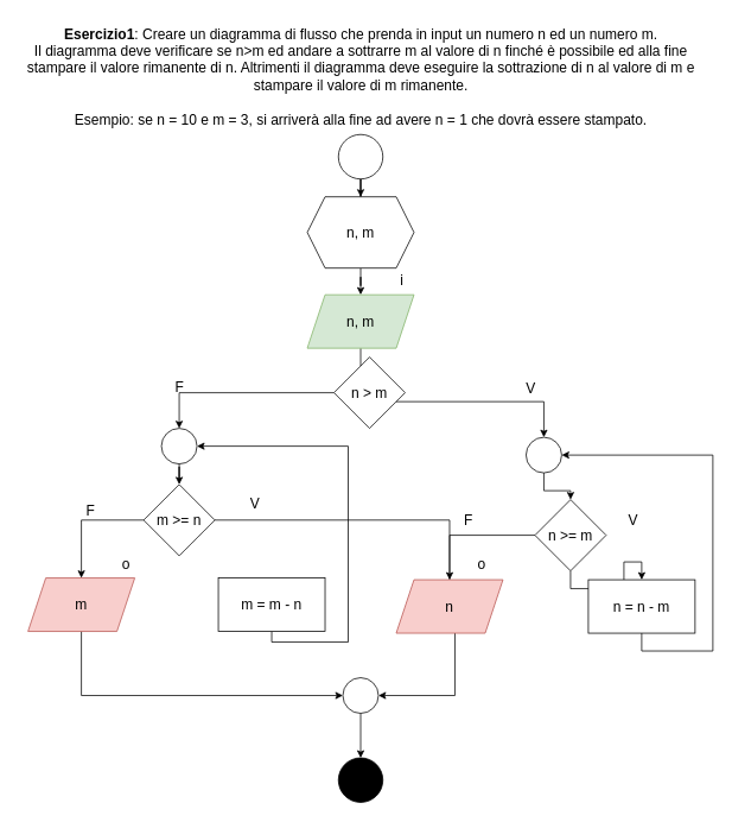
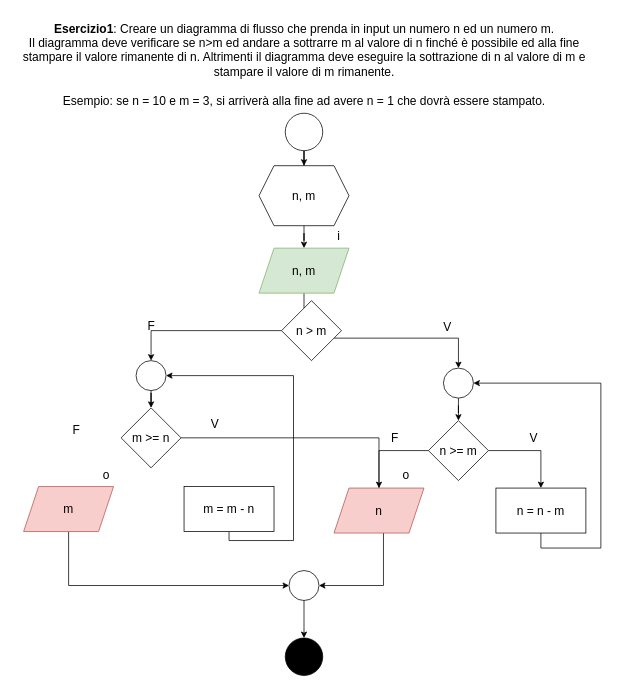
- <mxCell id="17" value="n &amp;gt;= m" style="rhombus;whiteSpace=wrap;html=1;fontSize=16;" vertex="1" parent="1"><mxGeometry x="601" y="560" width="80" height="80" as="geometry" /></mxCell>
+ <mxCell id="17" value="n &amp;gt;= m" style="rhombus;whiteSpace=wrap;html=1;fontSize=16;" vertex="1" parent="1"><mxGeometry x="571" y="560" width="80" height="80" as="geometry" /></mxCell>
- <mxCell id="29" value="" style="edgeStyle=orthogonalEdgeStyle;rounded=0;orthogonalLoop=1;jettySize=auto;html=1;fontSize=16;" edge="1" parent="1" source="30" target="36"><mxGeometry relative="1" as="geometry" /></mxCell>
